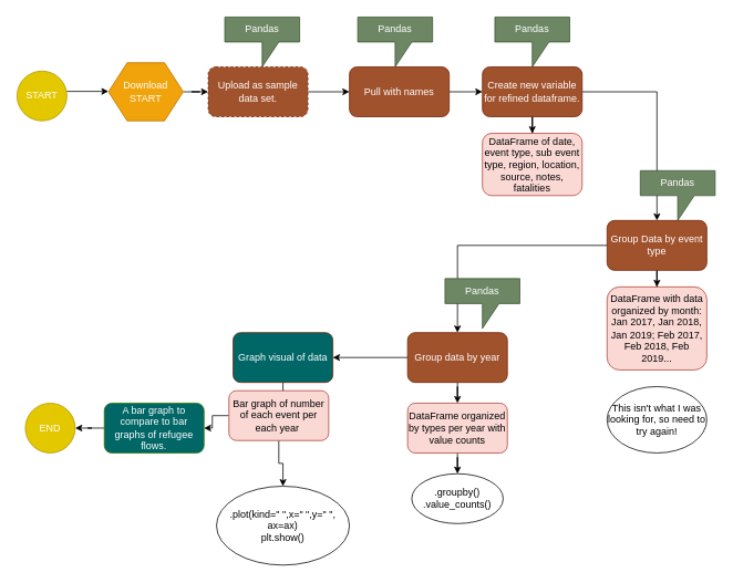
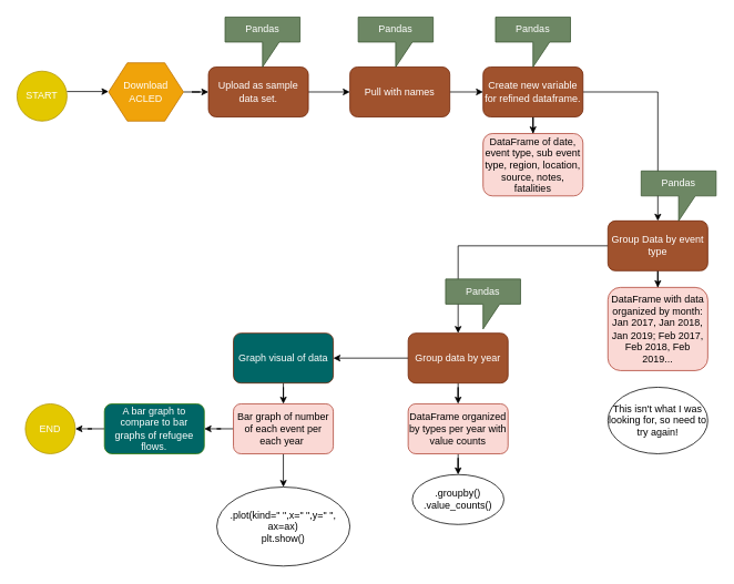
- <mxCell id="30" value="Download START" style="shape=hexagon;perimeter=hexagonPerimeter2;whiteSpace=wrap;html=1;fillColor=#f0a30a;strokeColor=#BD7000;fontColor=#ffffff;" vertex="1" parent="1"><mxGeometry x="130" y="75" width="90" height="70" as="geometry" /></mxCell>
+ <mxCell id="30" value="Download ACLED" style="shape=hexagon;perimeter=hexagonPerimeter2;whiteSpace=wrap;html=1;fillColor=#f0a30a;strokeColor=#BD7000;fontColor=#ffffff;" vertex="1" parent="1"><mxGeometry x="130" y="75" width="90" height="70" as="geometry" /></mxCell>
- <mxCell id="5" value="Upload as sample data set." style="rounded=1;whiteSpace=wrap;html=1;fillColor=#a0522d;strokeColor=#6D1F00;fontColor=#ffffff;fontStyle=0;dashed=1;" vertex="1" parent="1"><mxGeometry x="250" y="80" width="120" height="60" as="geometry" /></mxCell>
+ <mxCell id="5" value="Upload as sample data set." style="rounded=1;whiteSpace=wrap;html=1;fillColor=#a0522d;strokeColor=#6D1F00;fontColor=#ffffff;fontStyle=0" vertex="1" parent="1"><mxGeometry x="250" y="80" width="120" height="60" as="geometry" /></mxCell>
- <mxCell id="23" value="Bar graph of number of each event per each year&amp;nbsp;" style="rounded=1;whiteSpace=wrap;html=1;fillColor=#fad9d5;strokeColor=#ae4132;" vertex="1" parent="1"><mxGeometry x="275" y="470" width="120" height="60" as="geometry" /></mxCell>
+ <mxCell id="23" value="Bar graph of number of each event per each year&amp;nbsp;" style="rounded=1;whiteSpace=wrap;html=1;fillColor=#fad9d5;strokeColor=#ae4132;" vertex="1" parent="1"><mxGeometry x="280" y="485" width="120" height="60" as="geometry" /></mxCell>
